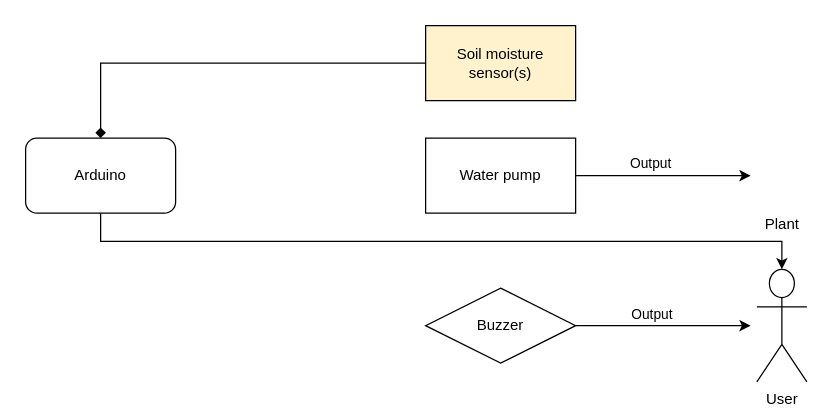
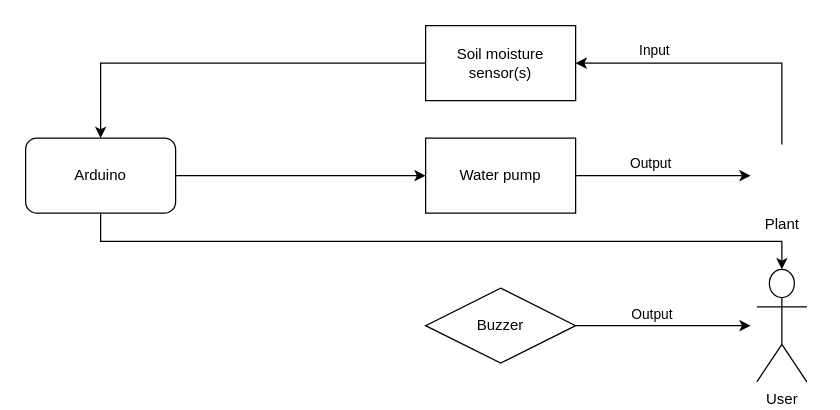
- <mxCell id="8" value="Soil moisture sensor(s)" style="rounded=0;whiteSpace=wrap;html=1;fillColor=#fff2cc;" vertex="1" parent="1"><mxGeometry x="340" y="20" width="120" height="60" as="geometry" /></mxCell>
+ <mxCell id="8" value="Soil moisture sensor(s)" style="rounded=0;whiteSpace=wrap;html=1;" vertex="1" parent="1"><mxGeometry x="340" y="20" width="120" height="60" as="geometry" /></mxCell>
+ <mxCell id="12" value="Input" style="edgeStyle=orthogonalEdgeStyle;rounded=0;orthogonalLoop=1;jettySize=auto;html=1;entryX=1;entryY=0.5;entryDx=0;entryDy=0;exitX=0.5;exitY=0;exitDx=0;exitDy=0;" edge="1" parent="1" source="14" target="8"><mxGeometry x="0.455" y="-10" relative="1" as="geometry"><mxPoint x="630" y="10" as="sourcePoint" /><mxPoint as="offset" /></mxGeometry></mxCell>
- <mxCell id="7" style="edgeStyle=orthogonalEdgeStyle;rounded=0;orthogonalLoop=1;jettySize=auto;html=1;exitX=0;exitY=0.5;exitDx=0;exitDy=0;entryX=0.5;entryY=0;entryDx=0;entryDy=0;endArrow=diamond;" edge="1" parent="1" source="8" target="4"><mxGeometry relative="1" as="geometry" /></mxCell>
+ <mxCell id="7" style="edgeStyle=orthogonalEdgeStyle;rounded=0;orthogonalLoop=1;jettySize=auto;html=1;exitX=0;exitY=0.5;exitDx=0;exitDy=0;entryX=0.5;entryY=0;entryDx=0;entryDy=0;" edge="1" parent="1" source="8" target="4"><mxGeometry relative="1" as="geometry" /></mxCell>
+ <mxCell id="2" style="edgeStyle=orthogonalEdgeStyle;rounded=0;orthogonalLoop=1;jettySize=auto;html=1;exitX=1;exitY=0.5;exitDx=0;exitDy=0;entryX=0;entryY=0.5;entryDx=0;entryDy=0;" edge="1" parent="1" source="4" target="6"><mxGeometry relative="1" as="geometry"><mxPoint x="130" y="140.353" as="targetPoint" /></mxGeometry></mxCell>
